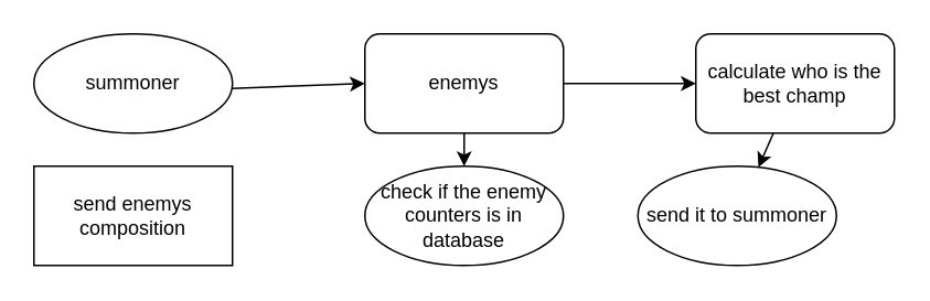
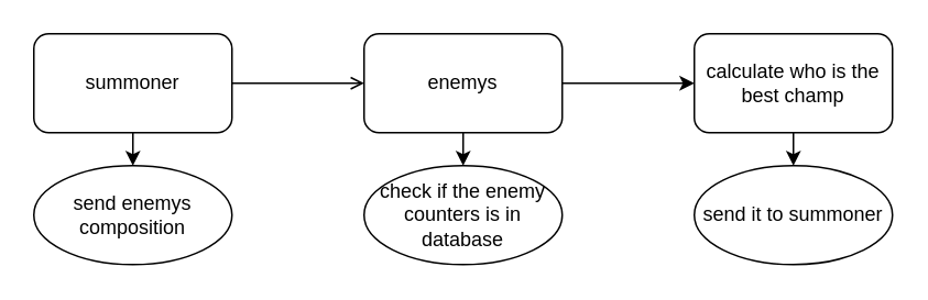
- <mxCell id="4" value="summoner" style="ellipse;whiteSpace=wrap;html=1;" parent="1" vertex="1"><mxGeometry x="20" y="20" width="120" height="60" as="geometry" /></mxCell>
+ <mxCell id="4" value="summoner" style="rounded=1;whiteSpace=wrap;html=1;" parent="1" vertex="1"><mxGeometry x="20" y="20" width="120" height="60" as="geometry" /></mxCell>
- <mxCell id="2" value="" style="edgeStyle=none;html=1;" parent="1" source="4" target="7" edge="1"><mxGeometry relative="1" as="geometry" /></mxCell>
+ <mxCell id="2" value="" style="edgeStyle=none;html=1;endArrow=open;" parent="1" source="4" target="7" edge="1"><mxGeometry relative="1" as="geometry" /></mxCell>
+ <mxCell id="3" value="" style="edgeStyle=none;html=1;" parent="1" source="4" target="8" edge="1"><mxGeometry relative="1" as="geometry" /></mxCell>
- <mxCell id="8" value="send enemys composition" style="whiteSpace=wrap;html=1;rounded=0;" parent="1" vertex="1"><mxGeometry x="20" y="100" width="120" height="60" as="geometry" /></mxCell>
+ <mxCell id="8" value="send enemys composition" style="ellipse;whiteSpace=wrap;html=1;rounded=1;" parent="1" vertex="1"><mxGeometry x="20" y="100" width="120" height="60" as="geometry" /></mxCell>
- <mxCell id="12" value="send it to summoner" style="ellipse;whiteSpace=wrap;html=1;rounded=1;" parent="1" vertex="1"><mxGeometry x="385" y="100" width="120" height="60" as="geometry" /></mxCell>
+ <mxCell id="12" value="send it to summoner" style="ellipse;whiteSpace=wrap;html=1;rounded=1;" parent="1" vertex="1"><mxGeometry x="420" y="100" width="120" height="60" as="geometry" /></mxCell>
